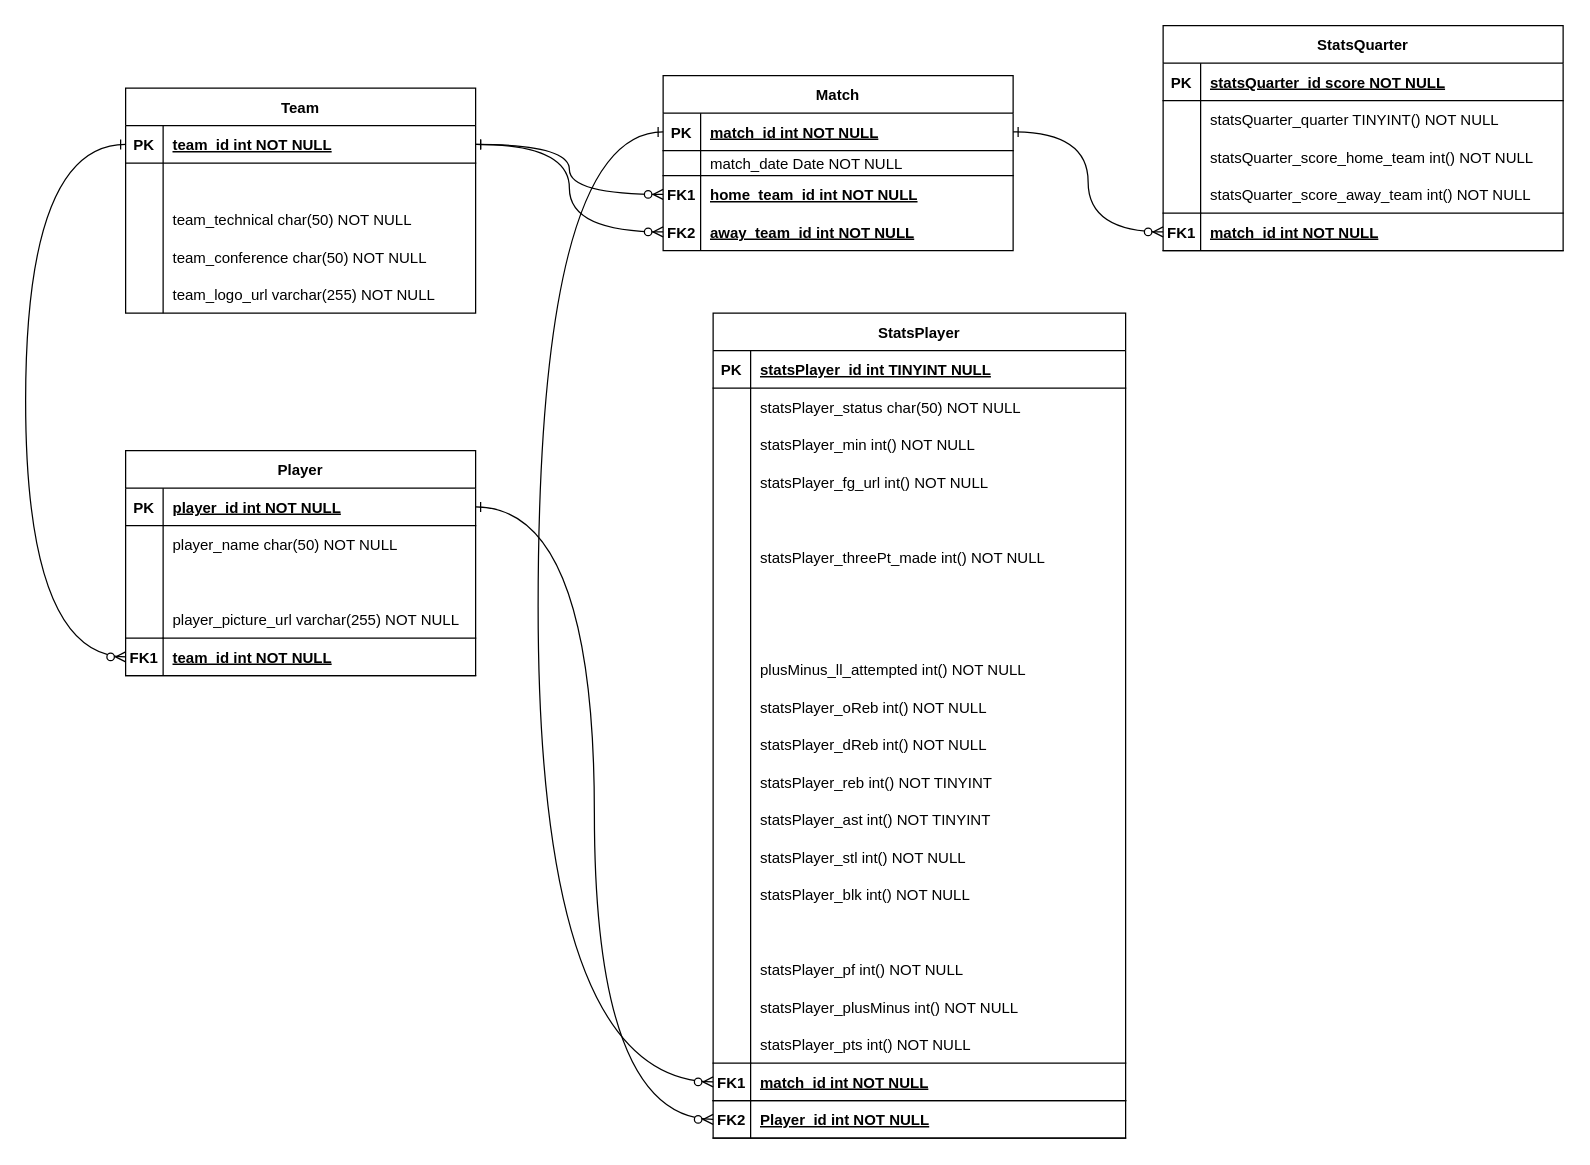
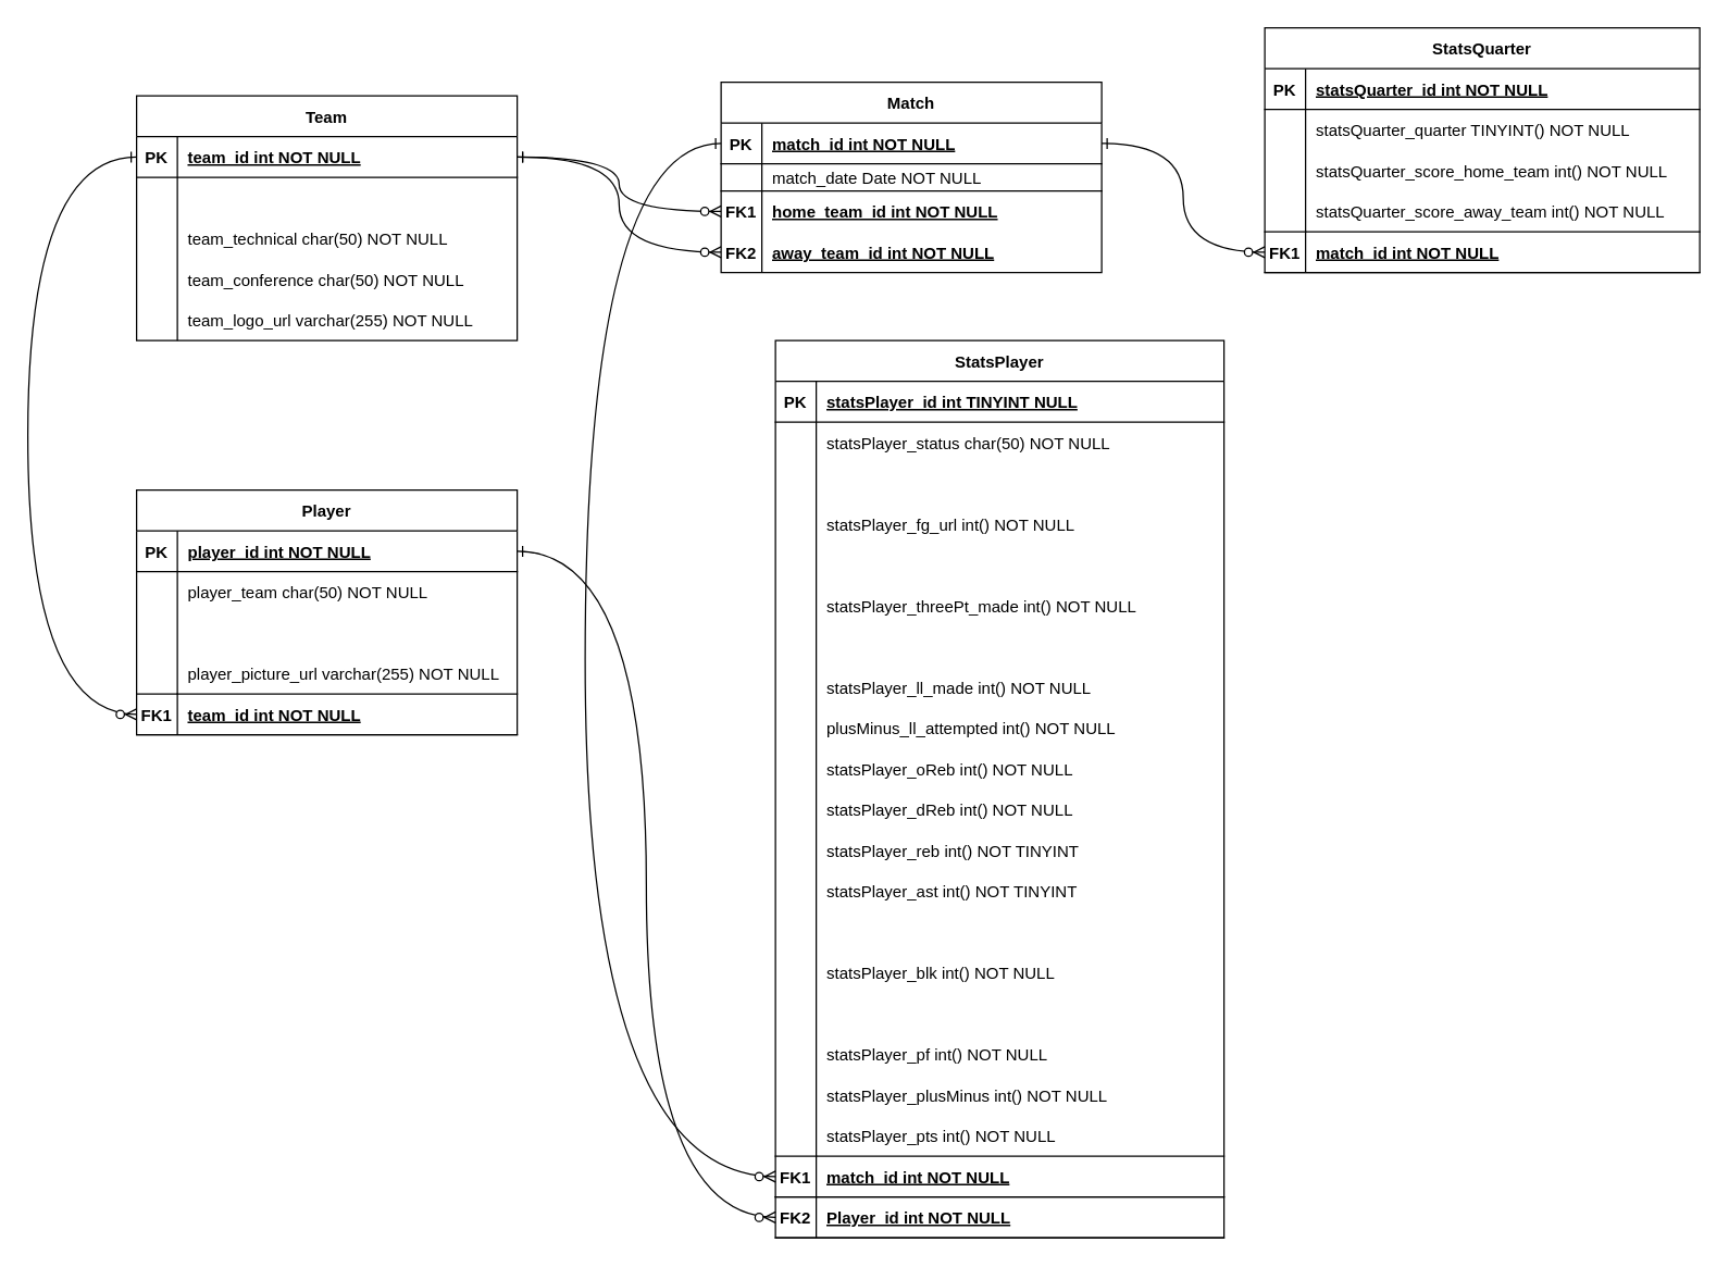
- <mxCell id="51" value="statsQuarter_id score NOT NULL" style="shape=partialRectangle;overflow=hidden;connectable=0;fillColor=none;top=0;left=0;bottom=0;right=0;align=left;spacingLeft=6;fontStyle=5;" vertex="1" parent="49"><mxGeometry x="30" width="290" height="30" as="geometry"><mxRectangle width="290" height="30" as="alternateBounds" /></mxGeometry></mxCell>
+ <mxCell id="51" value="statsQuarter_id int NOT NULL" style="shape=partialRectangle;overflow=hidden;connectable=0;fillColor=none;top=0;left=0;bottom=0;right=0;align=left;spacingLeft=6;fontStyle=5;" vertex="1" parent="49"><mxGeometry x="30" width="290" height="30" as="geometry"><mxRectangle width="290" height="30" as="alternateBounds" /></mxGeometry></mxCell>
- <mxCell id="74" value="statsPlayer_min int() NOT NULL" style="shape=partialRectangle;overflow=hidden;connectable=0;fillColor=none;top=0;left=0;bottom=0;right=0;align=left;spacingLeft=6;" vertex="1" parent="72"><mxGeometry x="30" width="300" height="30" as="geometry"><mxRectangle width="300" height="30" as="alternateBounds" /></mxGeometry></mxCell>
- <mxCell id="38" value="player_name char(50) NOT NULL" style="shape=partialRectangle;overflow=hidden;connectable=0;fillColor=none;top=0;left=0;bottom=0;right=0;align=left;spacingLeft=6;" vertex="1" parent="36"><mxGeometry x="30" width="250" height="30" as="geometry"><mxRectangle width="250" height="30" as="alternateBounds" /></mxGeometry></mxCell>
+ <mxCell id="38" value="player_team char(50) NOT NULL" style="shape=partialRectangle;overflow=hidden;connectable=0;fillColor=none;top=0;left=0;bottom=0;right=0;align=left;spacingLeft=6;" vertex="1" parent="36"><mxGeometry x="30" width="250" height="30" as="geometry"><mxRectangle width="250" height="30" as="alternateBounds" /></mxGeometry></mxCell>
+ <mxCell id="87" value="statsPlayer_ll_made int() NOT NULL" style="shape=partialRectangle;overflow=hidden;connectable=0;fillColor=none;top=0;left=0;bottom=0;right=0;align=left;spacingLeft=6;" vertex="1" parent="85"><mxGeometry x="30" width="300" height="30" as="geometry"><mxRectangle width="300" height="30" as="alternateBounds" /></mxGeometry></mxCell>
- <mxCell id="105" value="statsPlayer_stl int() NOT NULL" style="shape=partialRectangle;overflow=hidden;connectable=0;fillColor=none;top=0;left=0;bottom=0;right=0;align=left;spacingLeft=6;" vertex="1" parent="103"><mxGeometry x="30" width="300" height="30" as="geometry"><mxRectangle width="300" height="30" as="alternateBounds" /></mxGeometry></mxCell>
